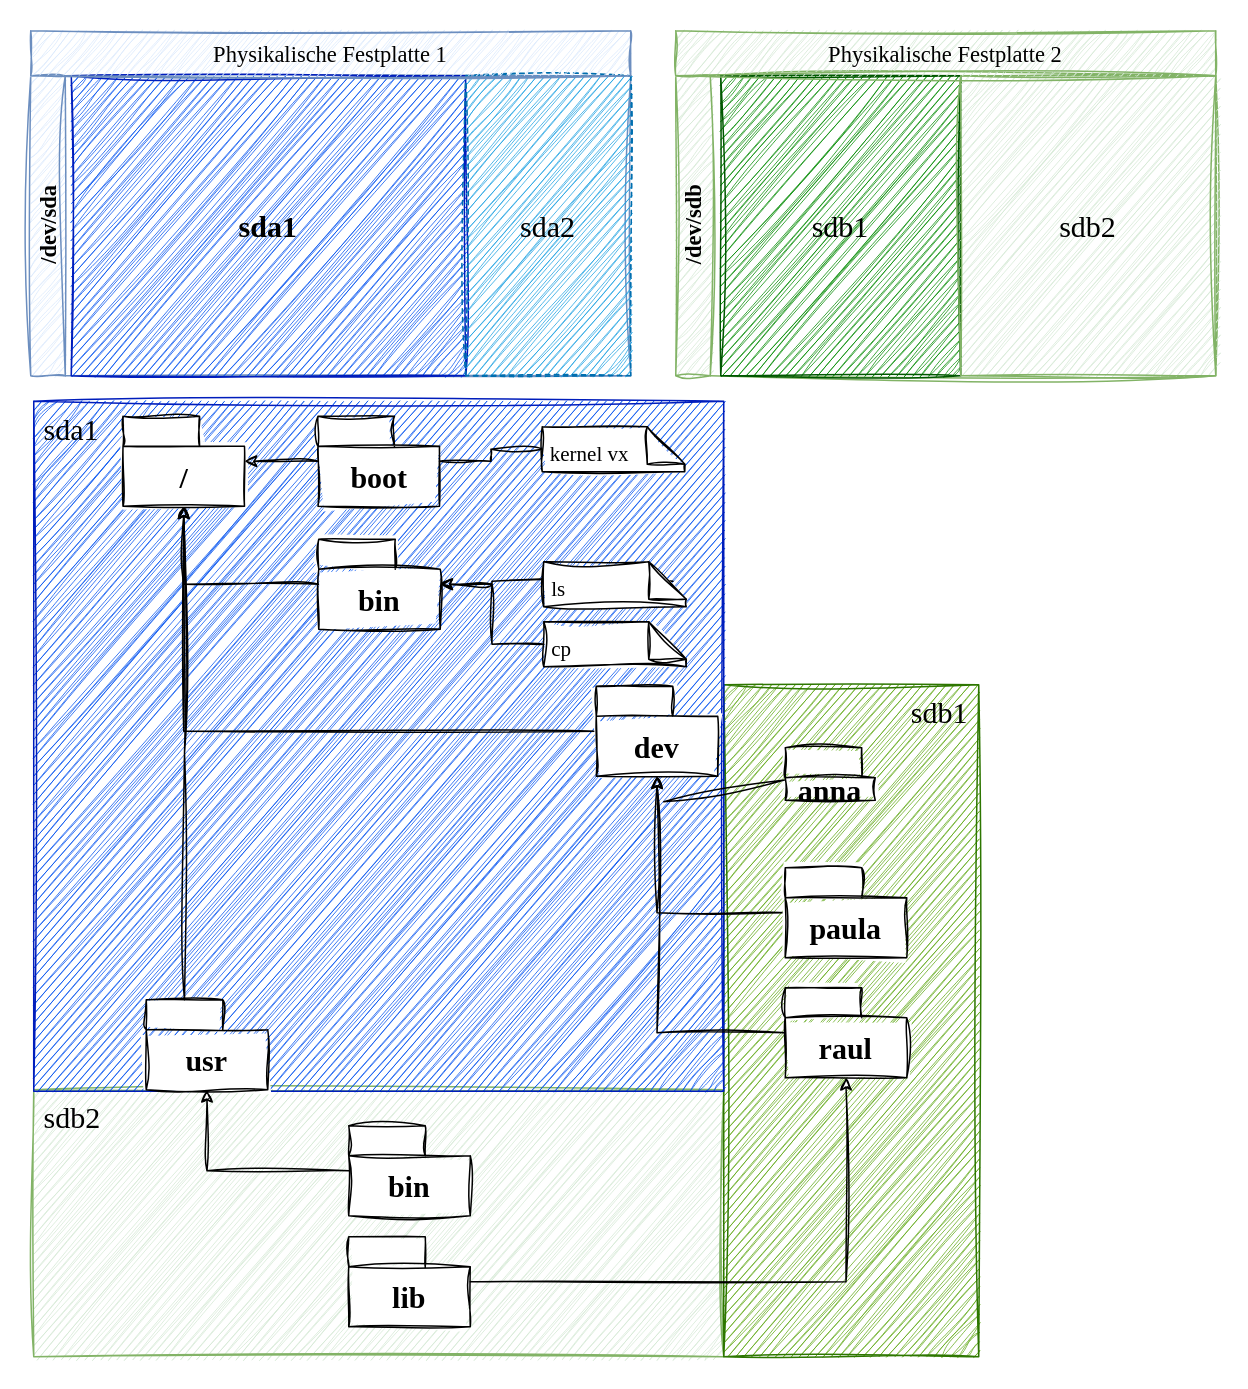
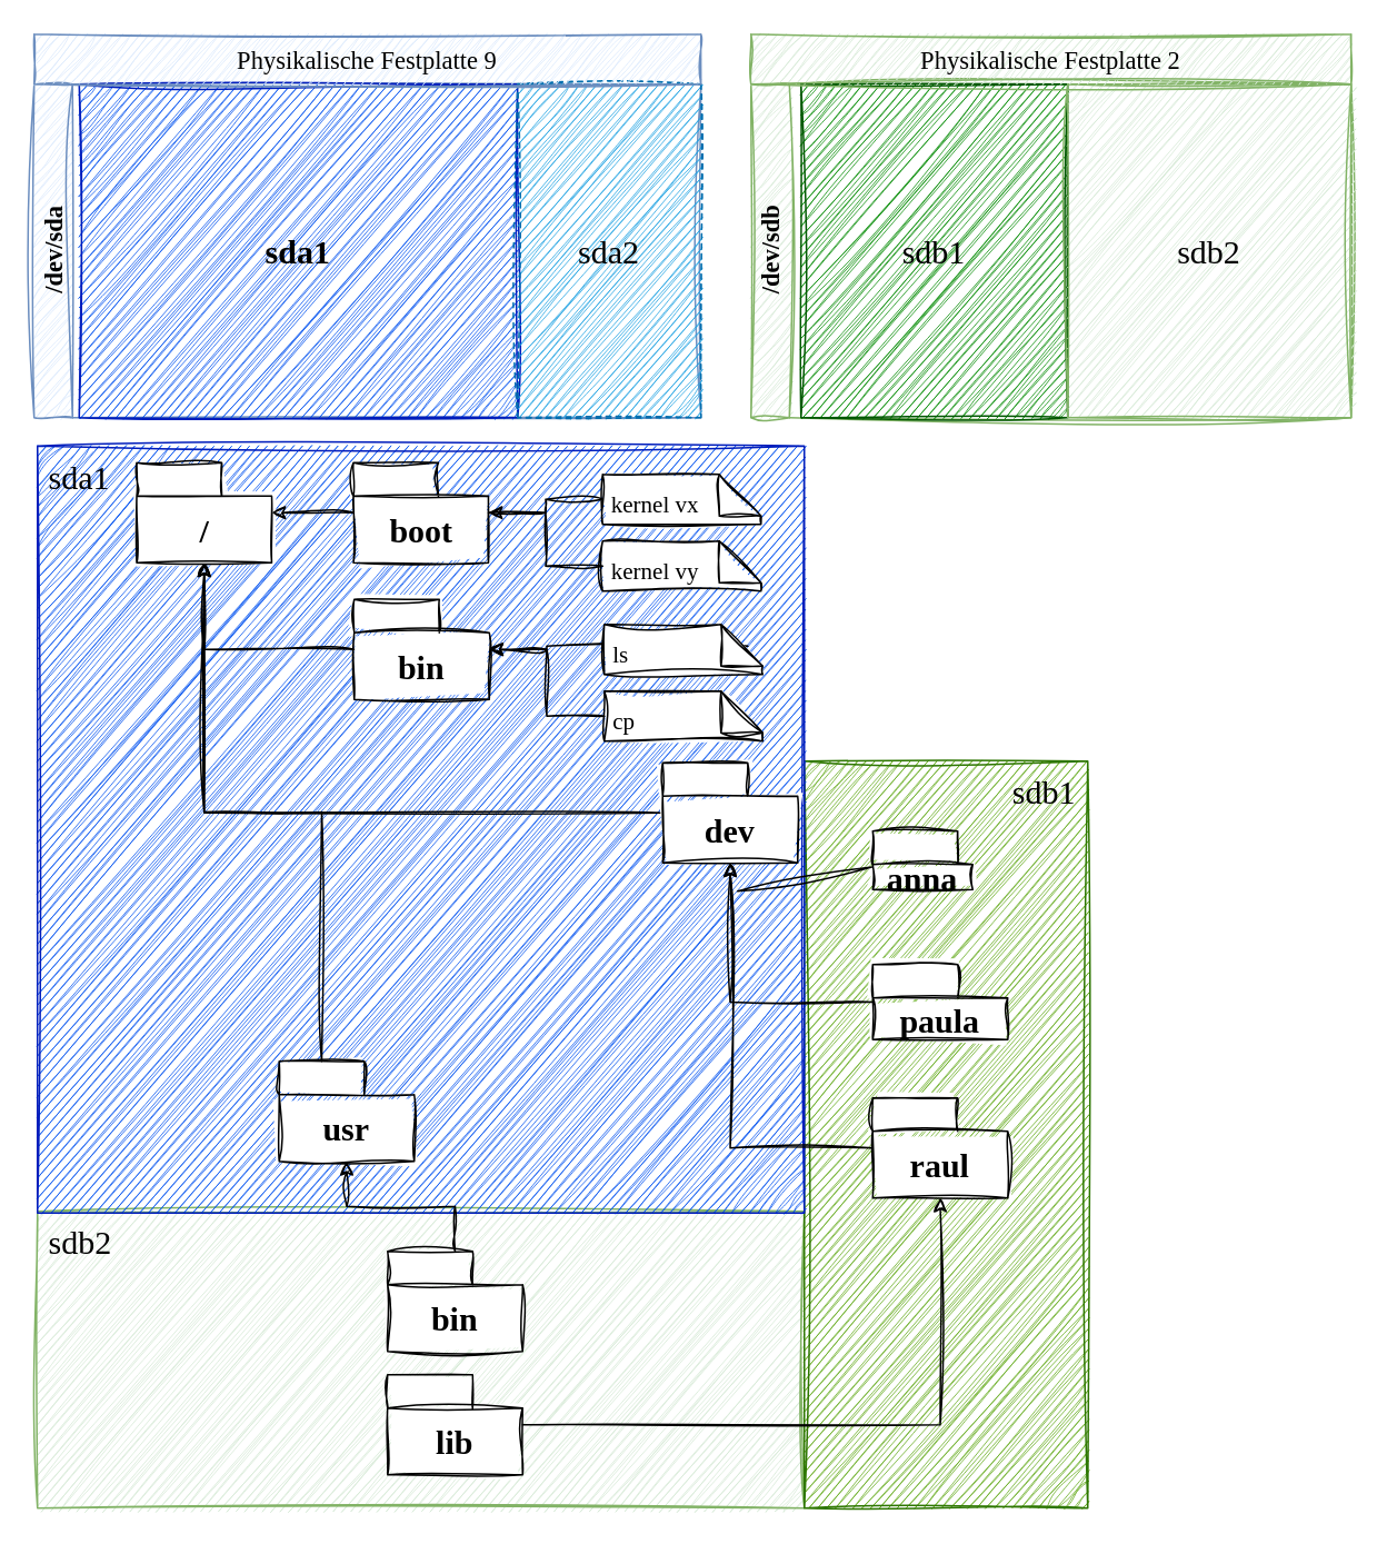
- <mxCell id="8" value="Physikalische Festplatte 1" style="text;html=1;strokeColor=#6c8ebf;fillColor=#dae8fc;align=center;verticalAlign=middle;whiteSpace=wrap;rounded=0;fontSize=15;fontFamily=Architects Daughter;sketch=1;curveFitting=1;jiggle=2;fontSource=https%3A%2F%2Ffonts.googleapis.com%2Fcss%3Ffamily%3DArchitects%2BDaughter;" vertex="1" parent="1"><mxGeometry x="20" y="20" width="400" height="30" as="geometry" /></mxCell>
+ <mxCell id="8" value="Physikalische Festplatte 9" style="text;html=1;strokeColor=#6c8ebf;fillColor=#dae8fc;align=center;verticalAlign=middle;whiteSpace=wrap;rounded=0;fontSize=15;fontFamily=Architects Daughter;sketch=1;curveFitting=1;jiggle=2;fontSource=https%3A%2F%2Ffonts.googleapis.com%2Fcss%3Ffamily%3DArchitects%2BDaughter;" vertex="1" parent="1"><mxGeometry x="20" y="20" width="400" height="30" as="geometry" /></mxCell>
+ <mxCell id="29" value="" style="edgeStyle=orthogonalEdgeStyle;rounded=0;sketch=1;hachureGap=4;jiggle=2;curveFitting=1;orthogonalLoop=1;jettySize=auto;html=1;fontFamily=Architects Daughter;fontSource=https%3A%2F%2Ffonts.googleapis.com%2Fcss%3Ffamily%3DArchitects%2BDaughter;fontSize=16;fontColor=#000000;" edge="1" parent="1" source="28" target="15"><mxGeometry relative="1" as="geometry"><mxPoint x="167" y="459" as="sourcePoint" /><mxPoint x="223" y="432" as="targetPoint" /></mxGeometry></mxCell>
+ <mxCell id="28" value="&lt;font style=&quot;font-size: 14px;&quot;&gt;&amp;nbsp;kernel vy&lt;/font&gt;" style="shape=note2;boundedLbl=1;whiteSpace=wrap;html=1;size=25;verticalAlign=middle;align=left;sketch=1;hachureGap=4;jiggle=2;curveFitting=1;fontFamily=Architects Daughter;fontSource=https%3A%2F%2Ffonts.googleapis.com%2Fcss%3Ffamily%3DArchitects%2BDaughter;fontSize=20;horizontal=1;" vertex="1" parent="1"><mxGeometry x="361" y="324" width="95" height="30" as="geometry" /></mxCell>
- <mxCell id="21" value="paula" style="shape=folder;fontStyle=1;tabWidth=51;tabHeight=20;tabPosition=left;html=1;boundedLbl=1;whiteSpace=wrap;sketch=1;hachureGap=4;jiggle=2;curveFitting=1;fontFamily=Architects Daughter;fontSource=https%3A%2F%2Ffonts.googleapis.com%2Fcss%3Ffamily%3DArchitects%2BDaughter;fontSize=20;" vertex="1" parent="1"><mxGeometry x="523" y="578" width="81" height="60" as="geometry" /></mxCell>
+ <mxCell id="21" value="paula" style="shape=folder;fontStyle=1;tabWidth=51;tabHeight=20;tabPosition=left;html=1;boundedLbl=1;whiteSpace=wrap;sketch=1;hachureGap=4;jiggle=2;curveFitting=1;fontFamily=Architects Daughter;fontSource=https%3A%2F%2Ffonts.googleapis.com%2Fcss%3Ffamily%3DArchitects%2BDaughter;fontSize=20;" vertex="1" parent="1"><mxGeometry x="523" y="578" width="81" height="45" as="geometry" /></mxCell>
- <mxCell id="16" value="usr" style="shape=folder;fontStyle=1;tabWidth=51;tabHeight=20;tabPosition=left;html=1;boundedLbl=1;whiteSpace=wrap;sketch=1;hachureGap=4;jiggle=2;curveFitting=1;fontFamily=Architects Daughter;fontSource=https%3A%2F%2Ffonts.googleapis.com%2Fcss%3Ffamily%3DArchitects%2BDaughter;fontSize=20;" vertex="1" parent="1"><mxGeometry x="97" y="666" width="81" height="60" as="geometry" /></mxCell>
+ <mxCell id="16" value="usr" style="shape=folder;fontStyle=1;tabWidth=51;tabHeight=20;tabPosition=left;html=1;boundedLbl=1;whiteSpace=wrap;sketch=1;hachureGap=4;jiggle=2;curveFitting=1;fontFamily=Architects Daughter;fontSource=https%3A%2F%2Ffonts.googleapis.com%2Fcss%3Ffamily%3DArchitects%2BDaughter;fontSize=20;" vertex="1" parent="1"><mxGeometry x="167" y="636" width="81" height="60" as="geometry" /></mxCell>
